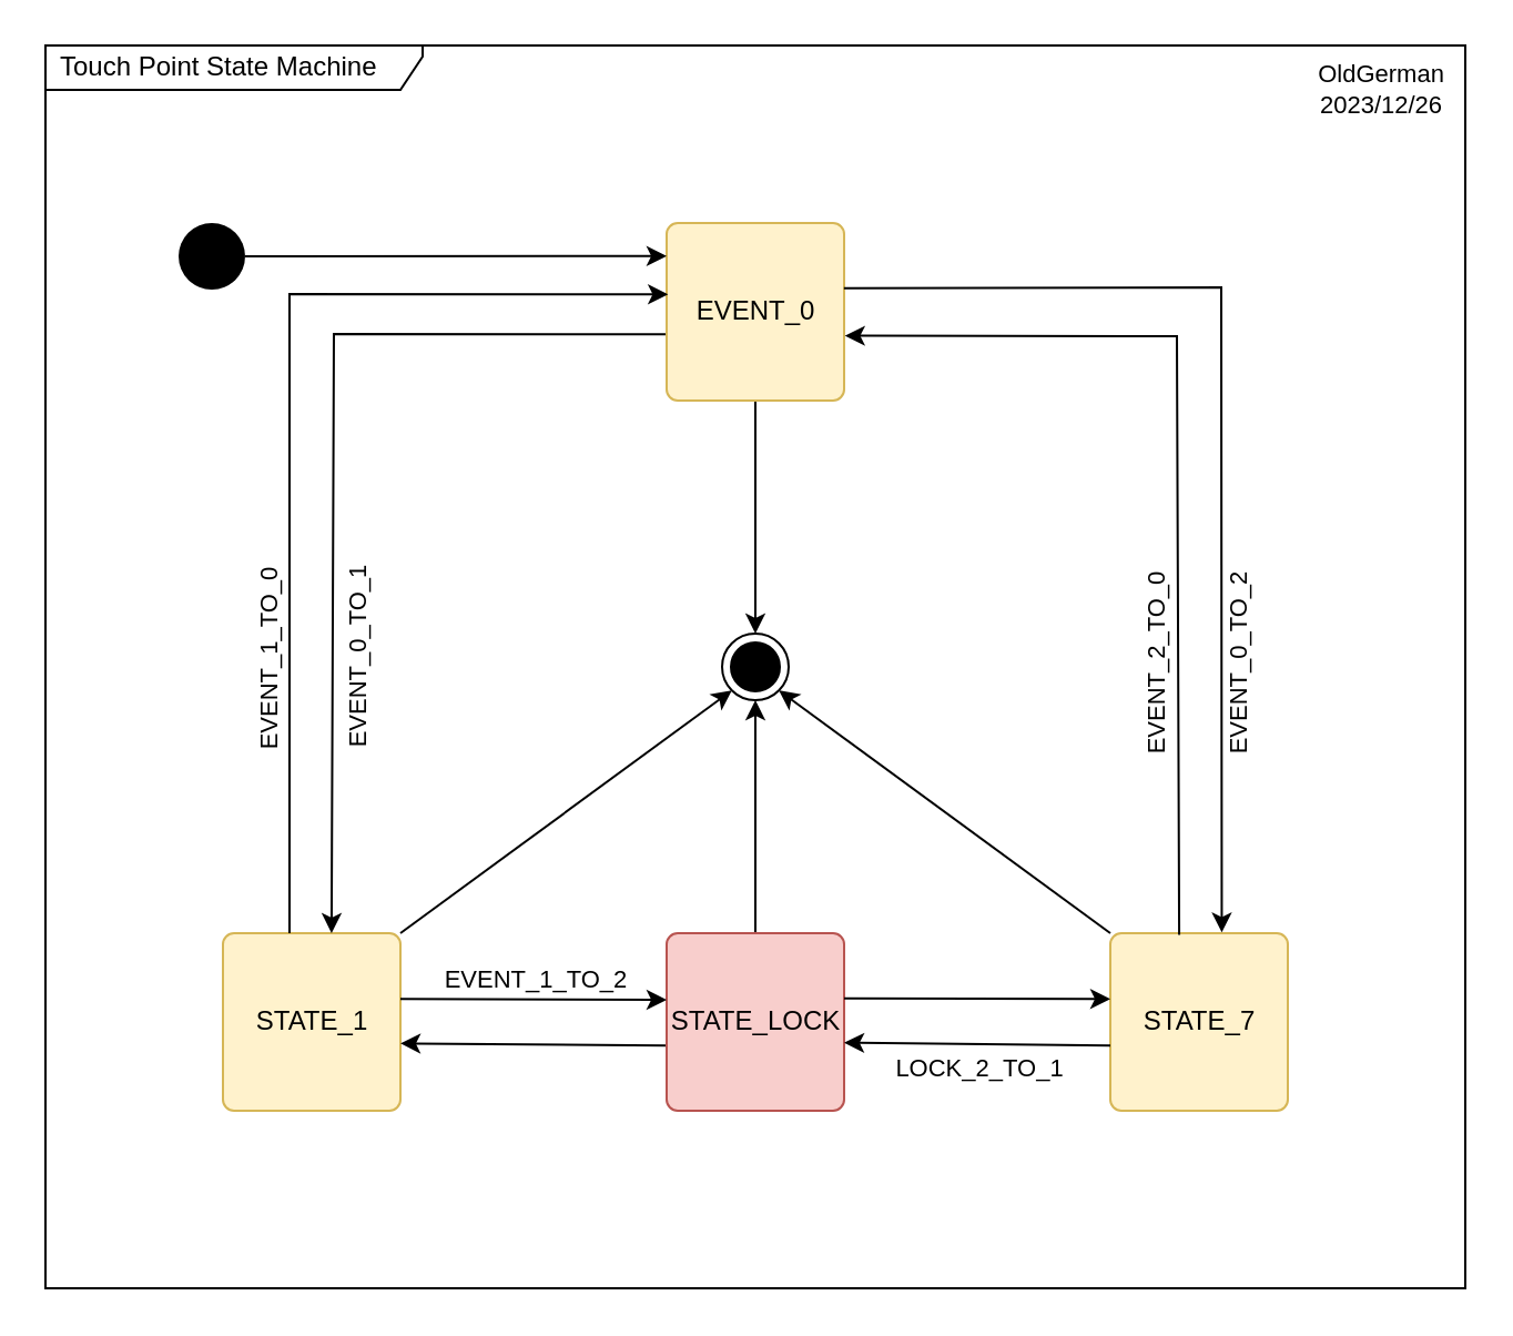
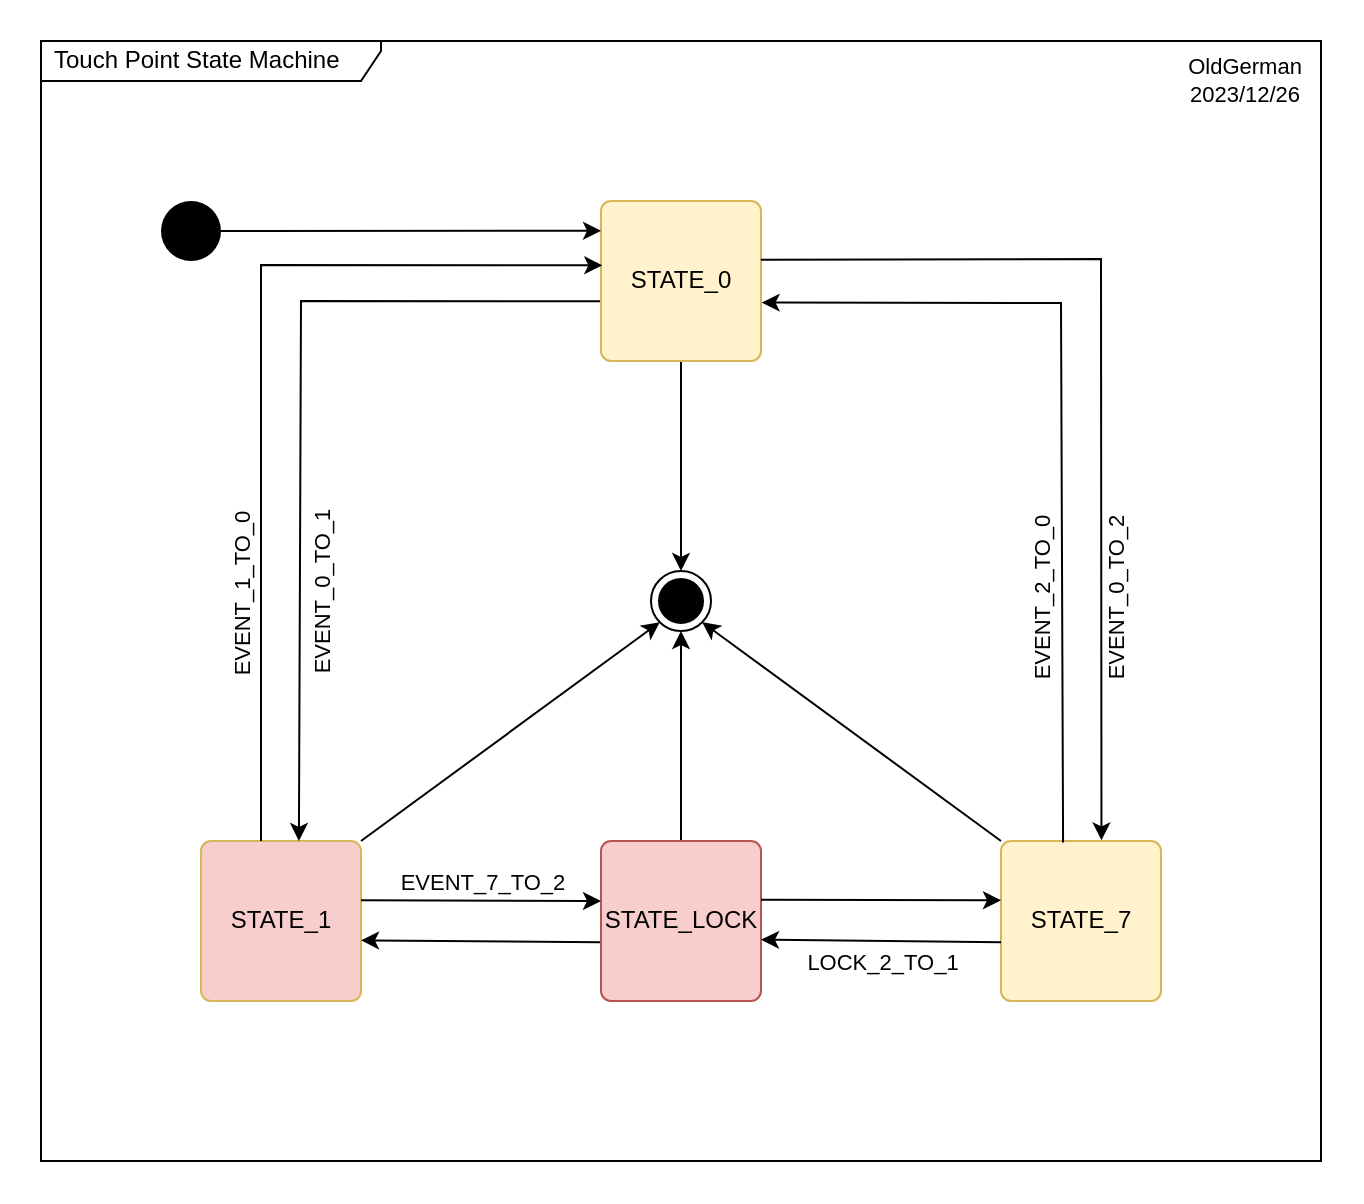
- <mxCell id="4" value="EVENT_0" style="html=1;align=center;verticalAlign=middle;rounded=1;absoluteArcSize=1;arcSize=10;dashed=0;fillColor=#fff2cc;strokeColor=#d6b656;" parent="1" vertex="1"><mxGeometry x="300" y="100" width="80" height="80" as="geometry" /></mxCell>
+ <mxCell id="4" value="STATE_0" style="html=1;align=center;verticalAlign=middle;rounded=1;absoluteArcSize=1;arcSize=10;dashed=0;fillColor=#fff2cc;strokeColor=#d6b656;" parent="1" vertex="1"><mxGeometry x="300" y="100" width="80" height="80" as="geometry" /></mxCell>
- <mxCell id="23" value="EVENT_1_TO_2" style="edgeLabel;html=1;align=center;verticalAlign=middle;resizable=0;points=[];" parent="1" vertex="1" connectable="0"><mxGeometry x="240" y="440" as="geometry" /></mxCell>
+ <mxCell id="23" value="EVENT_7_TO_2" style="edgeLabel;html=1;align=center;verticalAlign=middle;resizable=0;points=[];" parent="1" vertex="1" connectable="0"><mxGeometry x="240" y="440" as="geometry" /></mxCell>
- <mxCell id="6" value="STATE_1" style="html=1;align=center;verticalAlign=middle;rounded=1;absoluteArcSize=1;arcSize=10;dashed=0;fillColor=#fff2cc;strokeColor=#d6b656;" parent="1" vertex="1"><mxGeometry x="100" y="420" width="80" height="80" as="geometry" /></mxCell>
+ <mxCell id="6" value="STATE_1" style="html=1;align=center;verticalAlign=middle;rounded=1;absoluteArcSize=1;arcSize=10;dashed=0;fillColor=#f8cecc;strokeColor=#d6b656;" parent="1" vertex="1"><mxGeometry x="100" y="420" width="80" height="80" as="geometry" /></mxCell>
